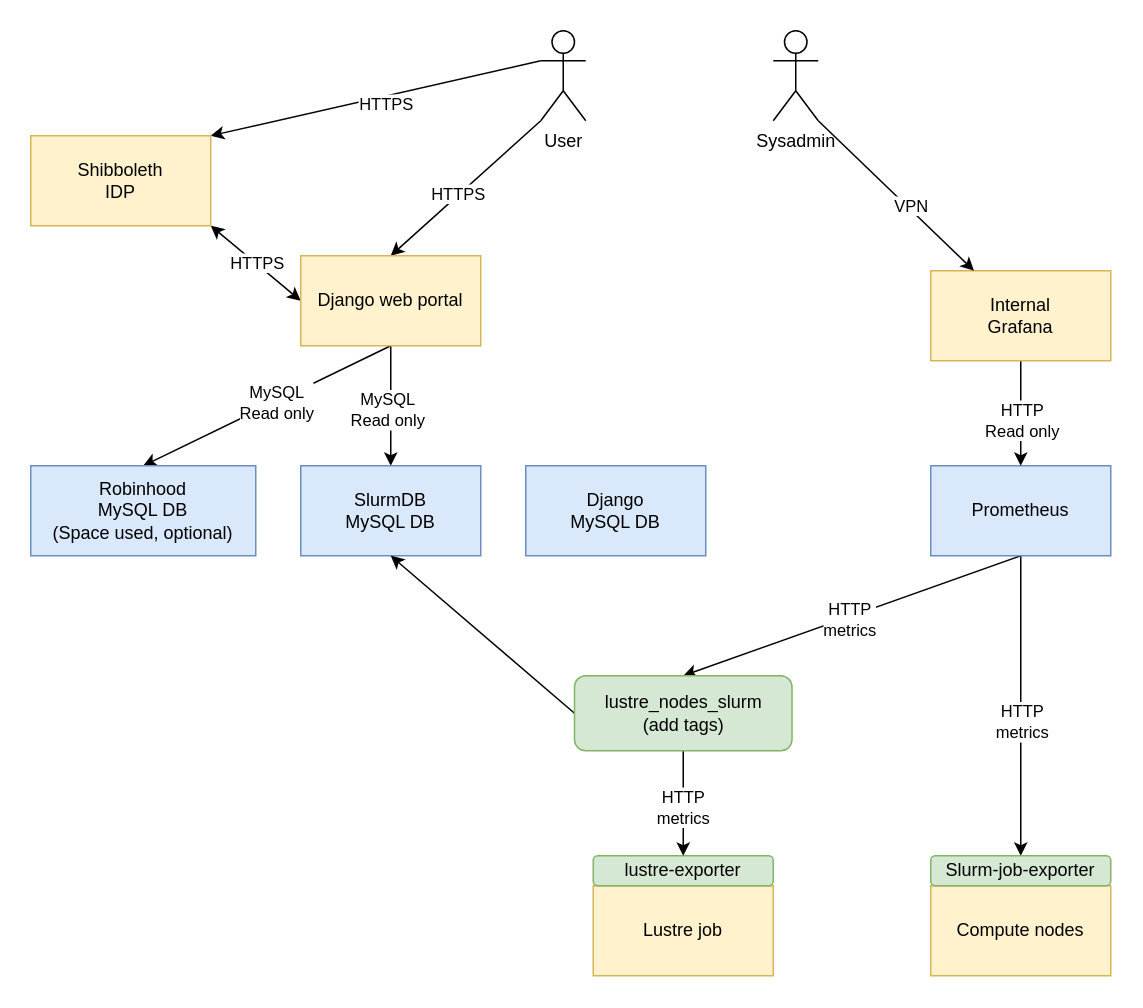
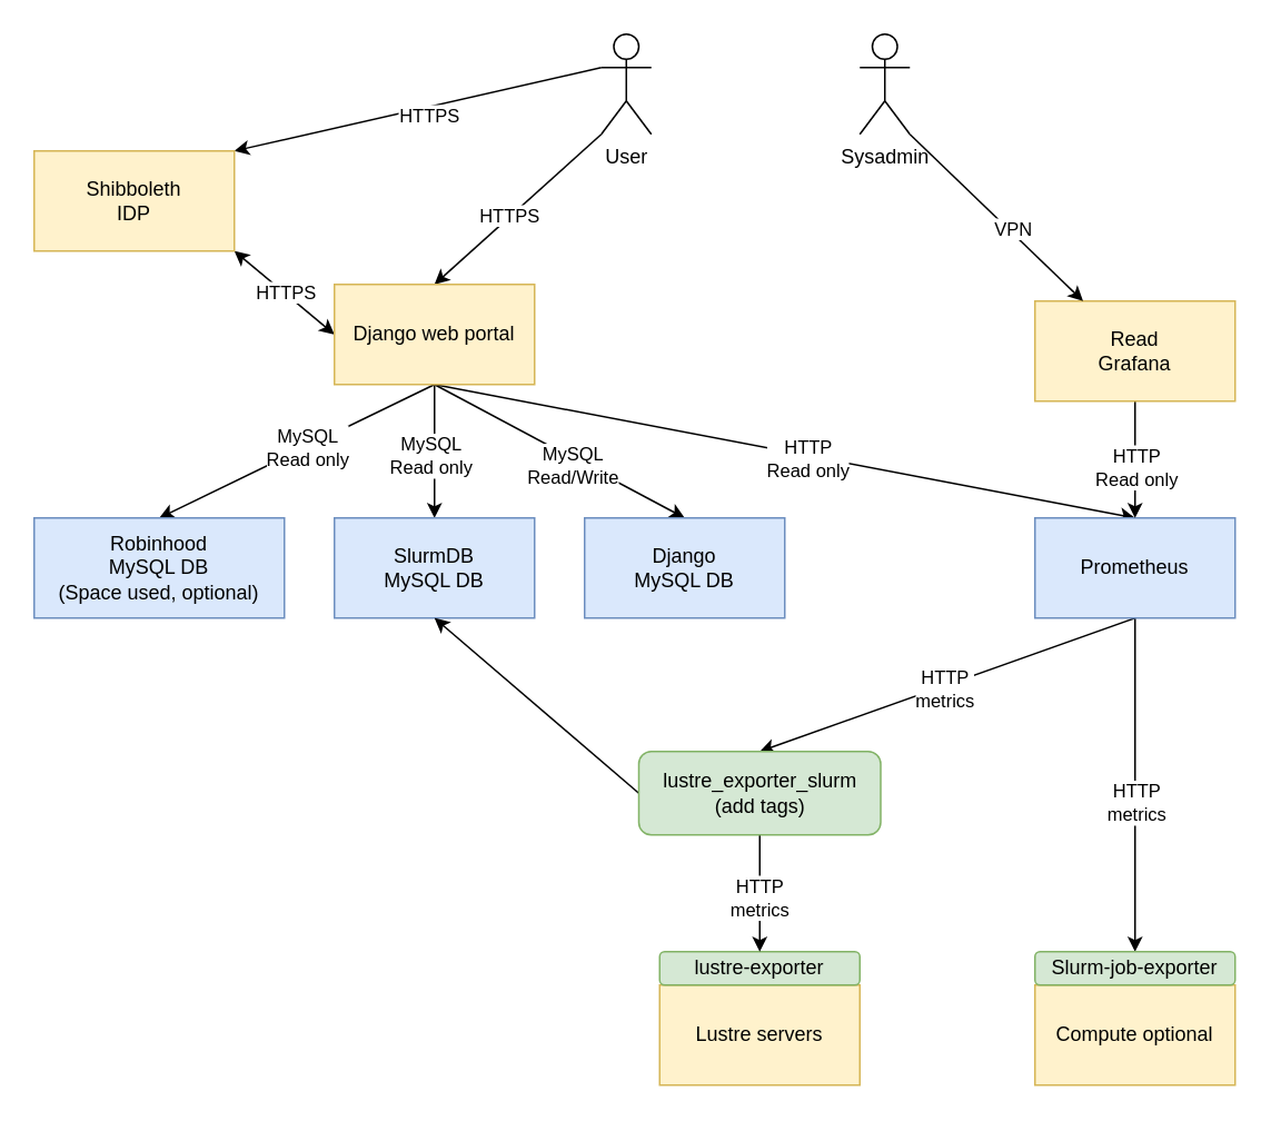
- <mxCell id="37" value="Internal &lt;br&gt;Grafana" style="rounded=0;whiteSpace=wrap;html=1;fillColor=#fff2cc;strokeColor=#d6b656;" vertex="1" parent="1"><mxGeometry x="620" y="180" width="120" height="60" as="geometry" /></mxCell>
+ <mxCell id="37" value="Read &lt;br&gt;Grafana" style="rounded=0;whiteSpace=wrap;html=1;fillColor=#fff2cc;strokeColor=#d6b656;" vertex="1" parent="1"><mxGeometry x="620" y="180" width="120" height="60" as="geometry" /></mxCell>
+ <mxCell id="7" style="edgeStyle=none;rounded=0;orthogonalLoop=1;jettySize=auto;html=1;exitX=0.5;exitY=1;exitDx=0;exitDy=0;entryX=0.5;entryY=0;entryDx=0;entryDy=0;" edge="1" parent="1" source="17" target="22"><mxGeometry relative="1" as="geometry" /></mxCell>
+ <mxCell id="8" value="HTTP&lt;br&gt;Read only" style="edgeLabel;html=1;align=center;verticalAlign=middle;resizable=0;points=[];" vertex="1" connectable="0" parent="7"><mxGeometry x="0.067" y="-2" relative="1" as="geometry"><mxPoint as="offset" /></mxGeometry></mxCell>
+ <mxCell id="15" style="edgeStyle=none;rounded=0;orthogonalLoop=1;jettySize=auto;html=1;exitX=0.5;exitY=1;exitDx=0;exitDy=0;entryX=0.5;entryY=0;entryDx=0;entryDy=0;startArrow=none;startFill=0;" edge="1" parent="1" source="17" target="34"><mxGeometry relative="1" as="geometry" /></mxCell>
+ <mxCell id="16" value="MySQL&lt;br&gt;Read/Write" style="edgeLabel;html=1;align=center;verticalAlign=middle;resizable=0;points=[];" vertex="1" connectable="0" parent="15"><mxGeometry x="0.132" y="-4" relative="1" as="geometry"><mxPoint as="offset" /></mxGeometry></mxCell>
- <mxCell id="32" value="lustre_nodes_slurm&lt;br&gt;(add tags)" style="rounded=1;whiteSpace=wrap;html=1;fillColor=#d5e8d4;strokeColor=#82b366;" vertex="1" parent="1"><mxGeometry x="382.5" y="450" width="145" height="50" as="geometry" /></mxCell>
+ <mxCell id="32" value="lustre_exporter_slurm&lt;br&gt;(add tags)" style="rounded=1;whiteSpace=wrap;html=1;fillColor=#d5e8d4;strokeColor=#82b366;" vertex="1" parent="1"><mxGeometry x="382.5" y="450" width="145" height="50" as="geometry" /></mxCell>
- <mxCell id="25" value="Lustre job" style="rounded=0;whiteSpace=wrap;html=1;fillColor=#fff2cc;strokeColor=#d6b656;" vertex="1" parent="1"><mxGeometry x="395" y="590" width="120" height="60" as="geometry" /></mxCell>
+ <mxCell id="25" value="Lustre servers" style="rounded=0;whiteSpace=wrap;html=1;fillColor=#fff2cc;strokeColor=#d6b656;" vertex="1" parent="1"><mxGeometry x="395" y="590" width="120" height="60" as="geometry" /></mxCell>
- <mxCell id="27" value="Compute nodes" style="rounded=0;whiteSpace=wrap;html=1;fillColor=#fff2cc;strokeColor=#d6b656;" vertex="1" parent="1"><mxGeometry x="620" y="590" width="120" height="60" as="geometry" /></mxCell>
+ <mxCell id="27" value="Compute optional" style="rounded=0;whiteSpace=wrap;html=1;fillColor=#fff2cc;strokeColor=#d6b656;" vertex="1" parent="1"><mxGeometry x="620" y="590" width="120" height="60" as="geometry" /></mxCell>
